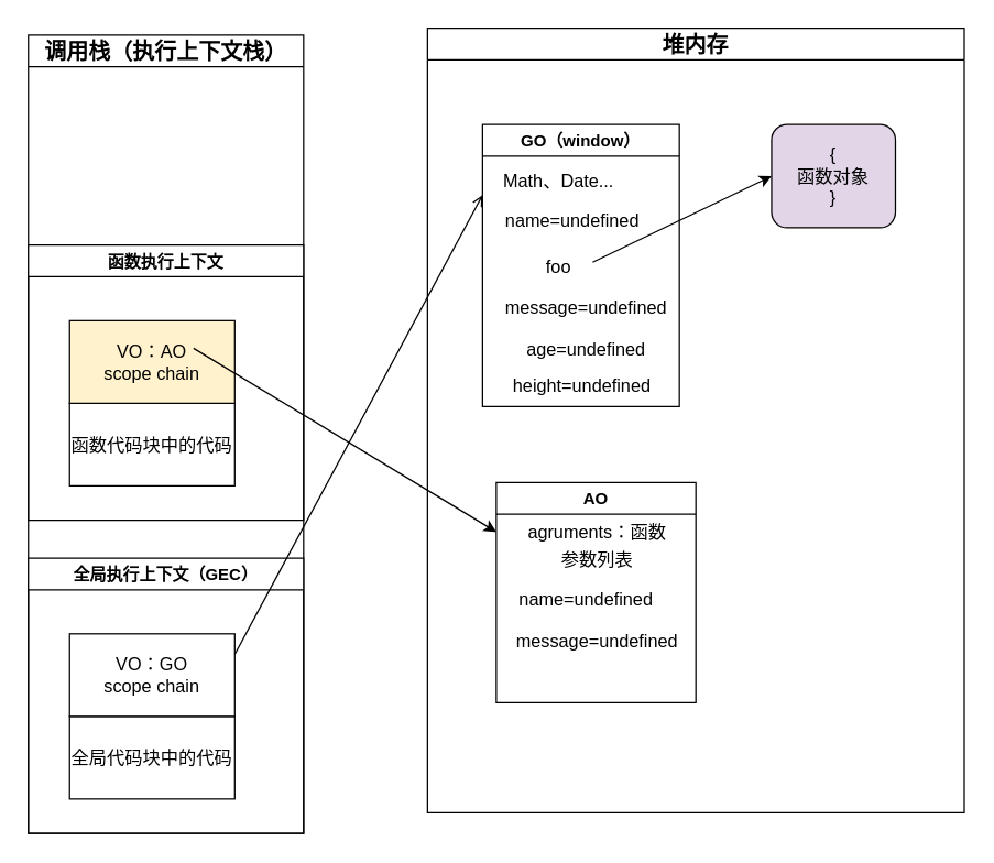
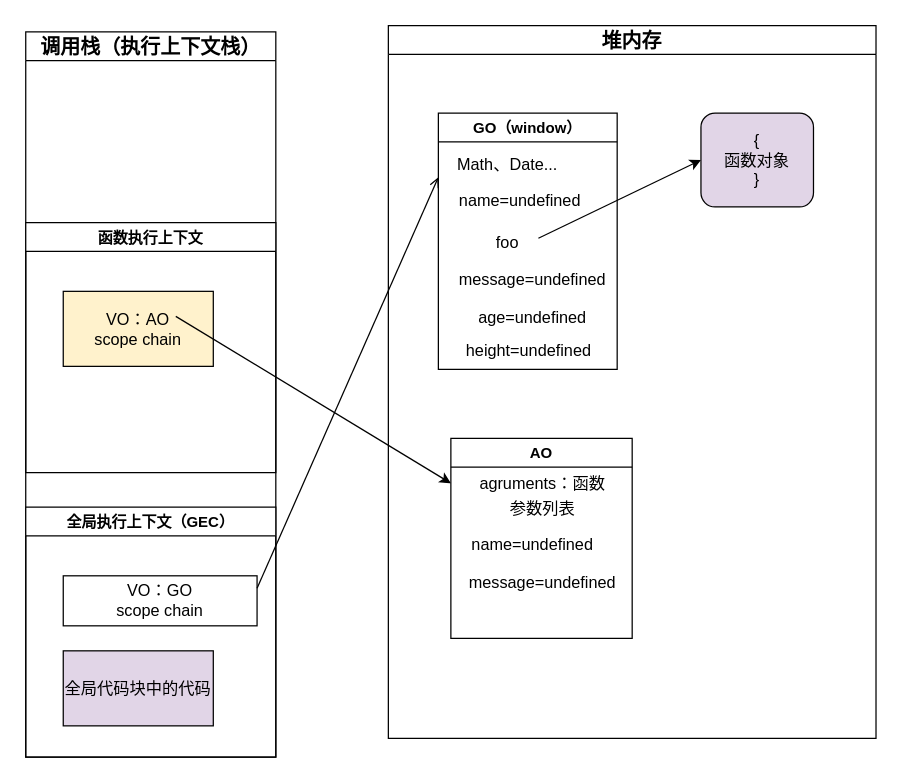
- <mxCell id="7" value="函数代码块中的代码" style="whiteSpace=wrap;html=1;fontSize=13;" vertex="1" parent="6"><mxGeometry x="30" y="115" width="120" height="60" as="geometry" /></mxCell>
- <mxCell id="5" value="VO：GO&lt;br&gt;scope chain" style="whiteSpace=wrap;html=1;fontSize=13;" parent="3" vertex="1"><mxGeometry x="30" y="55" width="120" height="60" as="geometry" /></mxCell>
+ <mxCell id="5" value="VO：GO&lt;br&gt;scope chain" style="whiteSpace=wrap;html=1;fontSize=13;" parent="3" vertex="1"><mxGeometry x="30" y="55" width="155" height="40" as="geometry" /></mxCell>
- <mxCell id="4" value="全局代码块中的代码" style="whiteSpace=wrap;html=1;fontSize=13;" parent="3" vertex="1"><mxGeometry x="30" y="115" width="120" height="60" as="geometry" /></mxCell>
+ <mxCell id="4" value="全局代码块中的代码" style="whiteSpace=wrap;html=1;fontSize=13;fillColor=#e1d5e7;" parent="3" vertex="1"><mxGeometry x="30" y="115" width="120" height="60" as="geometry" /></mxCell>
